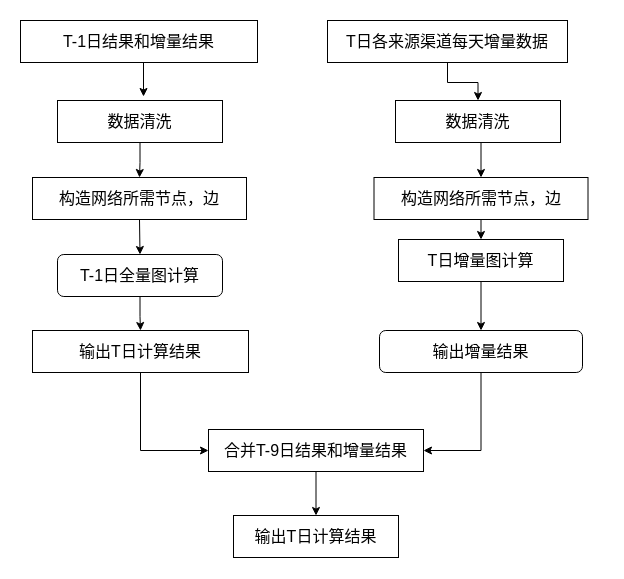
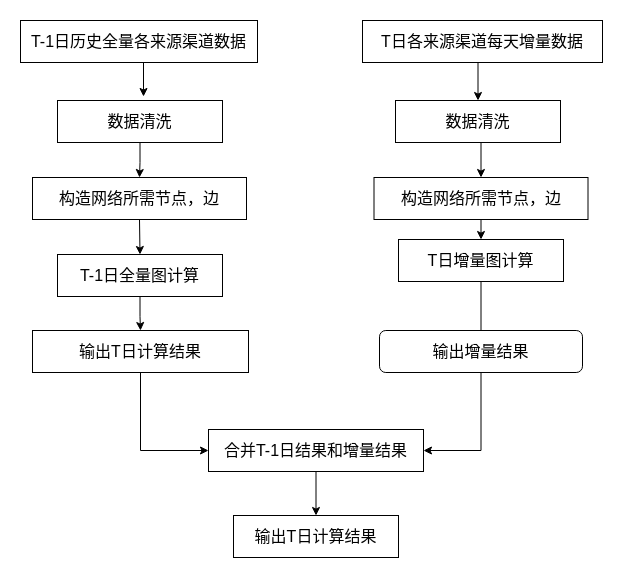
- <mxCell id="14" value="&lt;font style=&quot;font-size: 16px;&quot;&gt;T-1日结果和增量结果&lt;/font&gt;" style="rounded=0;whiteSpace=wrap;html=1;" vertex="1" parent="1"><mxGeometry x="20" y="20" width="237" height="42" as="geometry" /></mxCell>
+ <mxCell id="14" value="&lt;font style=&quot;font-size: 16px;&quot;&gt;T-1日历史全量各来源渠道数据&lt;/font&gt;" style="rounded=0;whiteSpace=wrap;html=1;" vertex="1" parent="1"><mxGeometry x="20" y="20" width="237" height="42" as="geometry" /></mxCell>
- <mxCell id="16" value="&lt;font style=&quot;font-size: 16px;&quot;&gt;T日各来源渠道每天增量数据&lt;/font&gt;" style="rounded=0;whiteSpace=wrap;html=1;" vertex="1" parent="1"><mxGeometry x="327" y="20" width="240" height="42" as="geometry" /></mxCell>
+ <mxCell id="16" value="&lt;font style=&quot;font-size: 16px;&quot;&gt;T日各来源渠道每天增量数据&lt;/font&gt;" style="rounded=0;whiteSpace=wrap;html=1;" vertex="1" parent="1"><mxGeometry x="362" y="20" width="240" height="42" as="geometry" /></mxCell>
- <mxCell id="18" value="&lt;font style=&quot;font-size: 16px;&quot;&gt;T-1日全量图计算&lt;/font&gt;" style="whiteSpace=wrap;html=1;rounded=1;" vertex="1" parent="1"><mxGeometry x="57" y="254" width="165" height="42" as="geometry" /></mxCell>
+ <mxCell id="18" value="&lt;font style=&quot;font-size: 16px;&quot;&gt;T-1日全量图计算&lt;/font&gt;" style="rounded=0;whiteSpace=wrap;html=1;" vertex="1" parent="1"><mxGeometry x="57" y="254" width="165" height="42" as="geometry" /></mxCell>
- <mxCell id="23" style="edgeStyle=orthogonalEdgeStyle;rounded=0;orthogonalLoop=1;jettySize=auto;html=1;exitX=0.5;exitY=1;exitDx=0;exitDy=0;entryX=0.5;entryY=0;entryDx=0;entryDy=0;fontSize=16;" edge="1" parent="1" source="24" target="9"><mxGeometry relative="1" as="geometry" /></mxCell>
+ <mxCell id="23" style="edgeStyle=orthogonalEdgeStyle;rounded=0;orthogonalLoop=1;jettySize=auto;html=1;exitX=0.5;exitY=1;exitDx=0;exitDy=0;entryX=0.5;entryY=0;entryDx=0;entryDy=0;fontSize=16;endArrow=none;" edge="1" parent="1" source="24" target="9"><mxGeometry relative="1" as="geometry" /></mxCell>
- <mxCell id="5" value="&lt;font style=&quot;font-size: 16px;&quot;&gt;合并T-9日结果和增量结果&lt;/font&gt;" style="rounded=0;whiteSpace=wrap;html=1;" vertex="1" parent="1"><mxGeometry x="208" y="429" width="215" height="42" as="geometry" /></mxCell>
+ <mxCell id="5" value="&lt;font style=&quot;font-size: 16px;&quot;&gt;合并T-1日结果和增量结果&lt;/font&gt;" style="rounded=0;whiteSpace=wrap;html=1;" vertex="1" parent="1"><mxGeometry x="208" y="429" width="215" height="42" as="geometry" /></mxCell>
